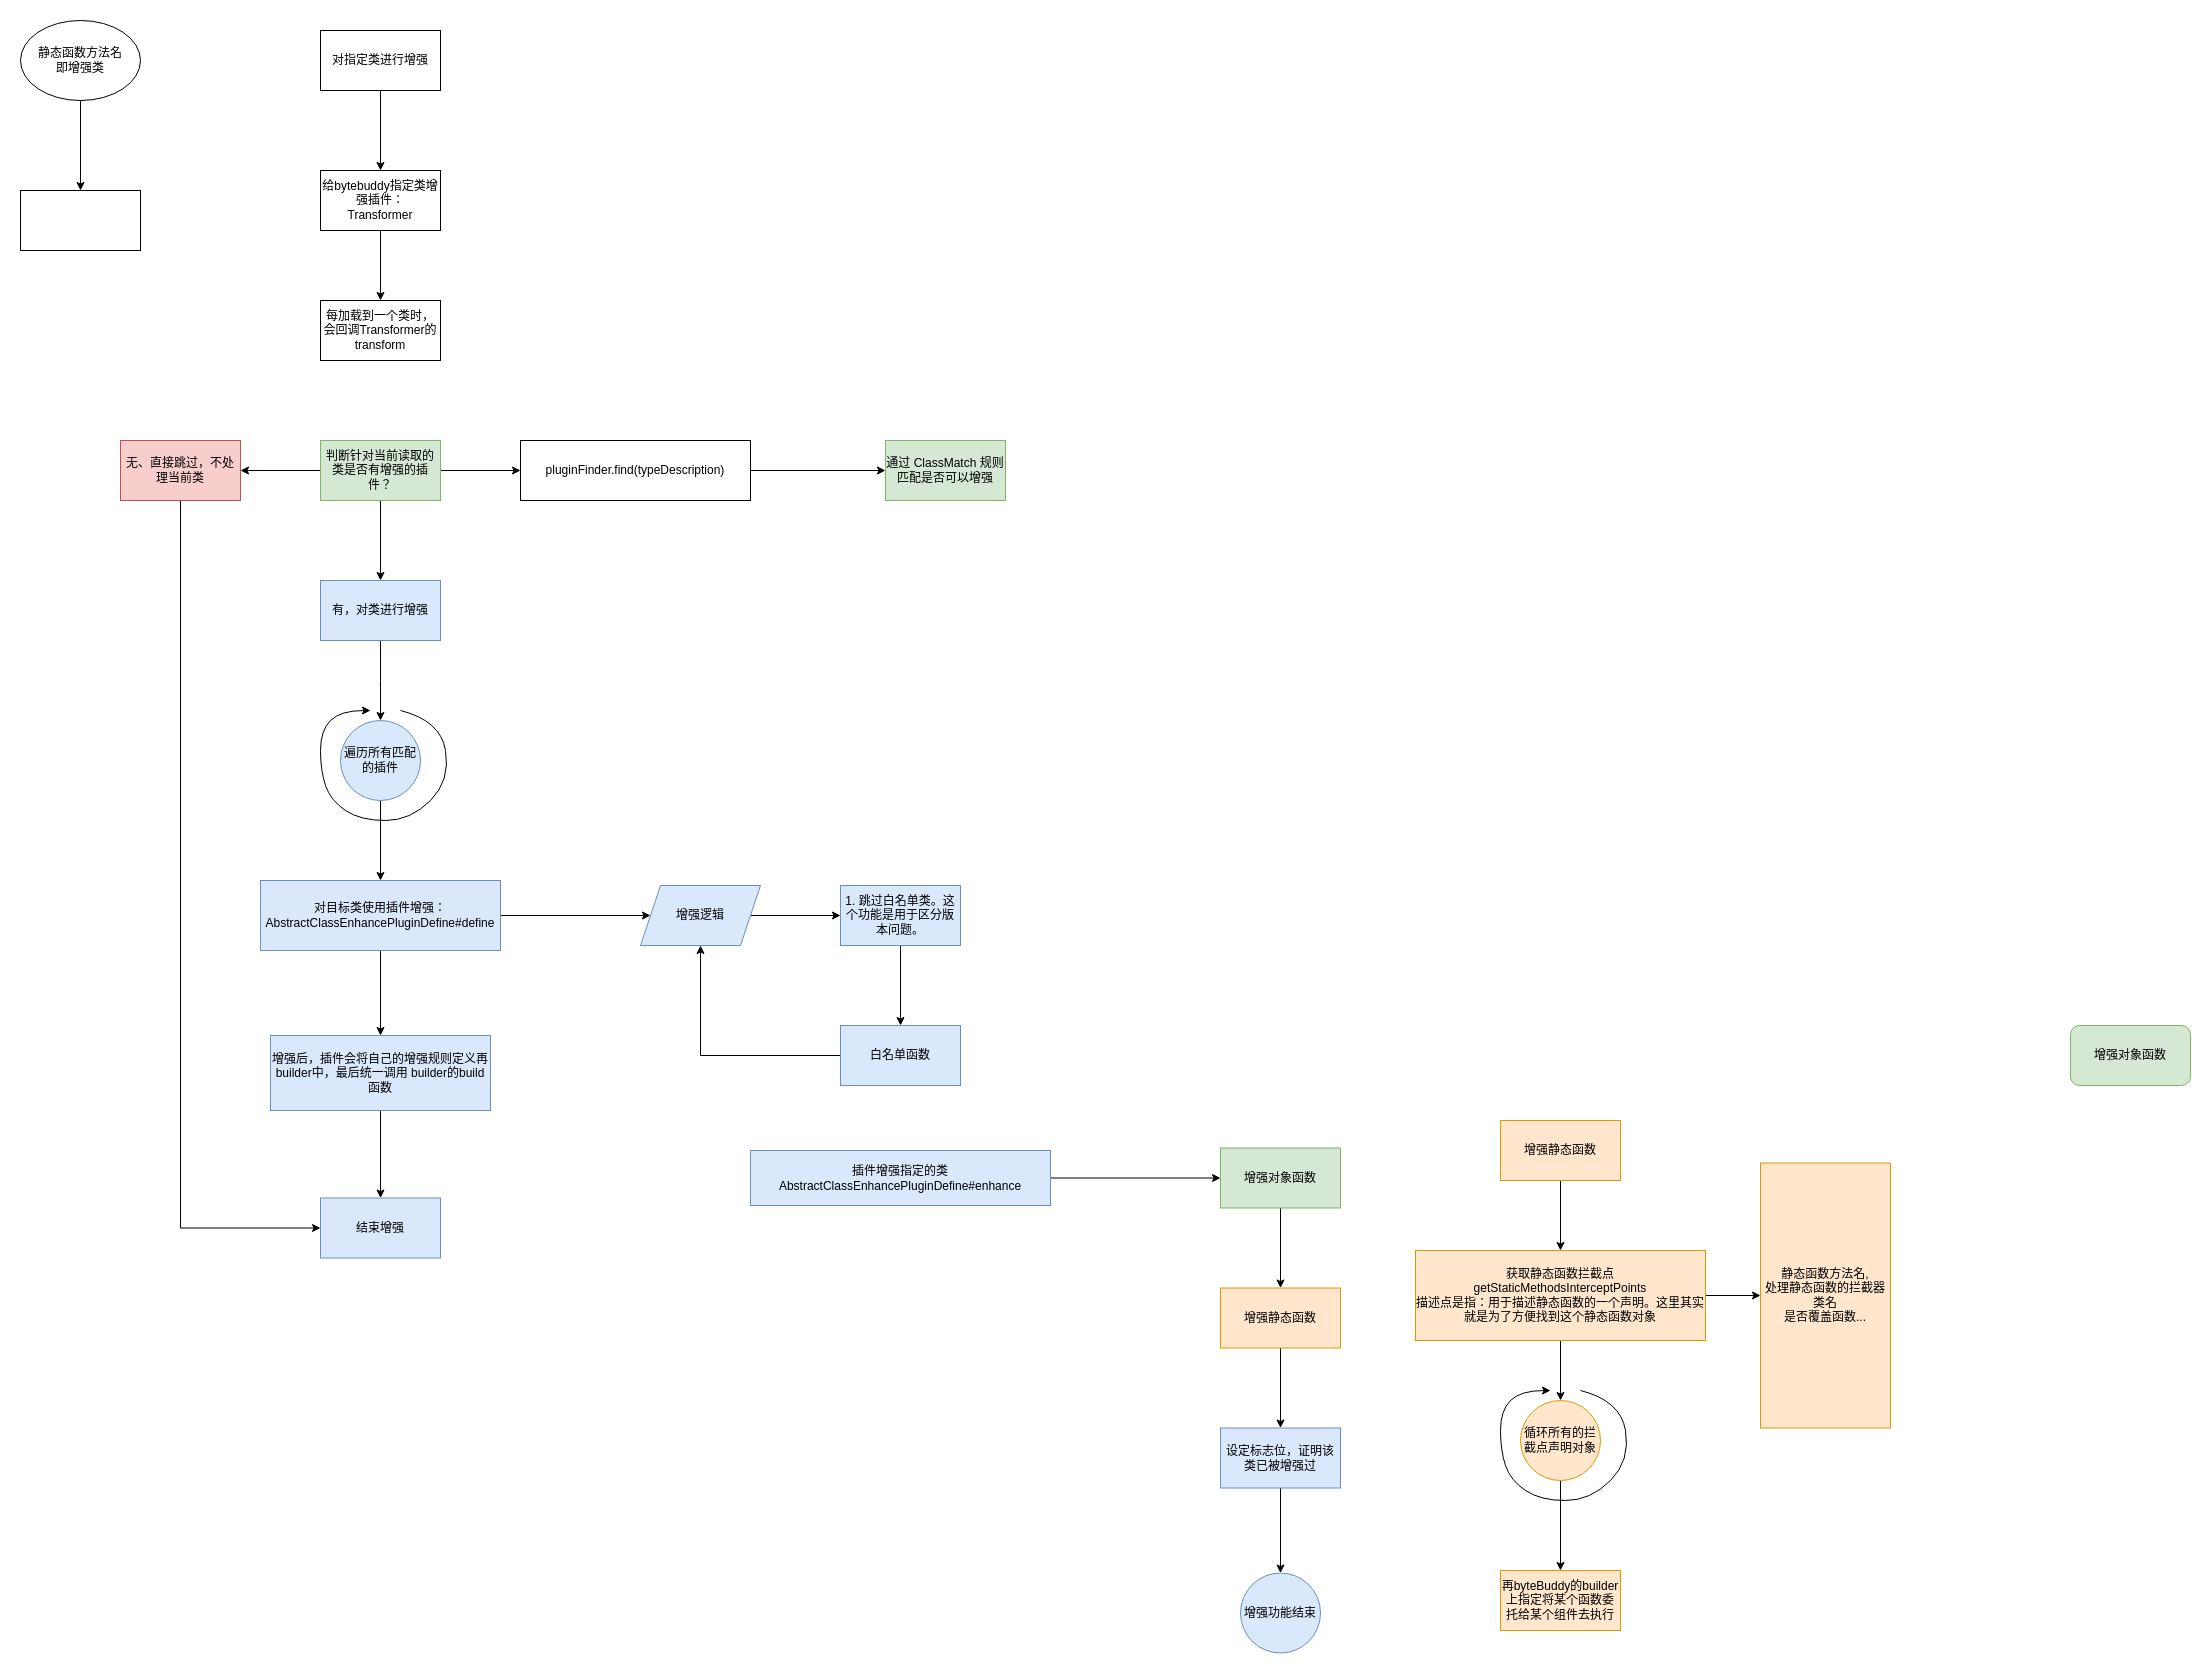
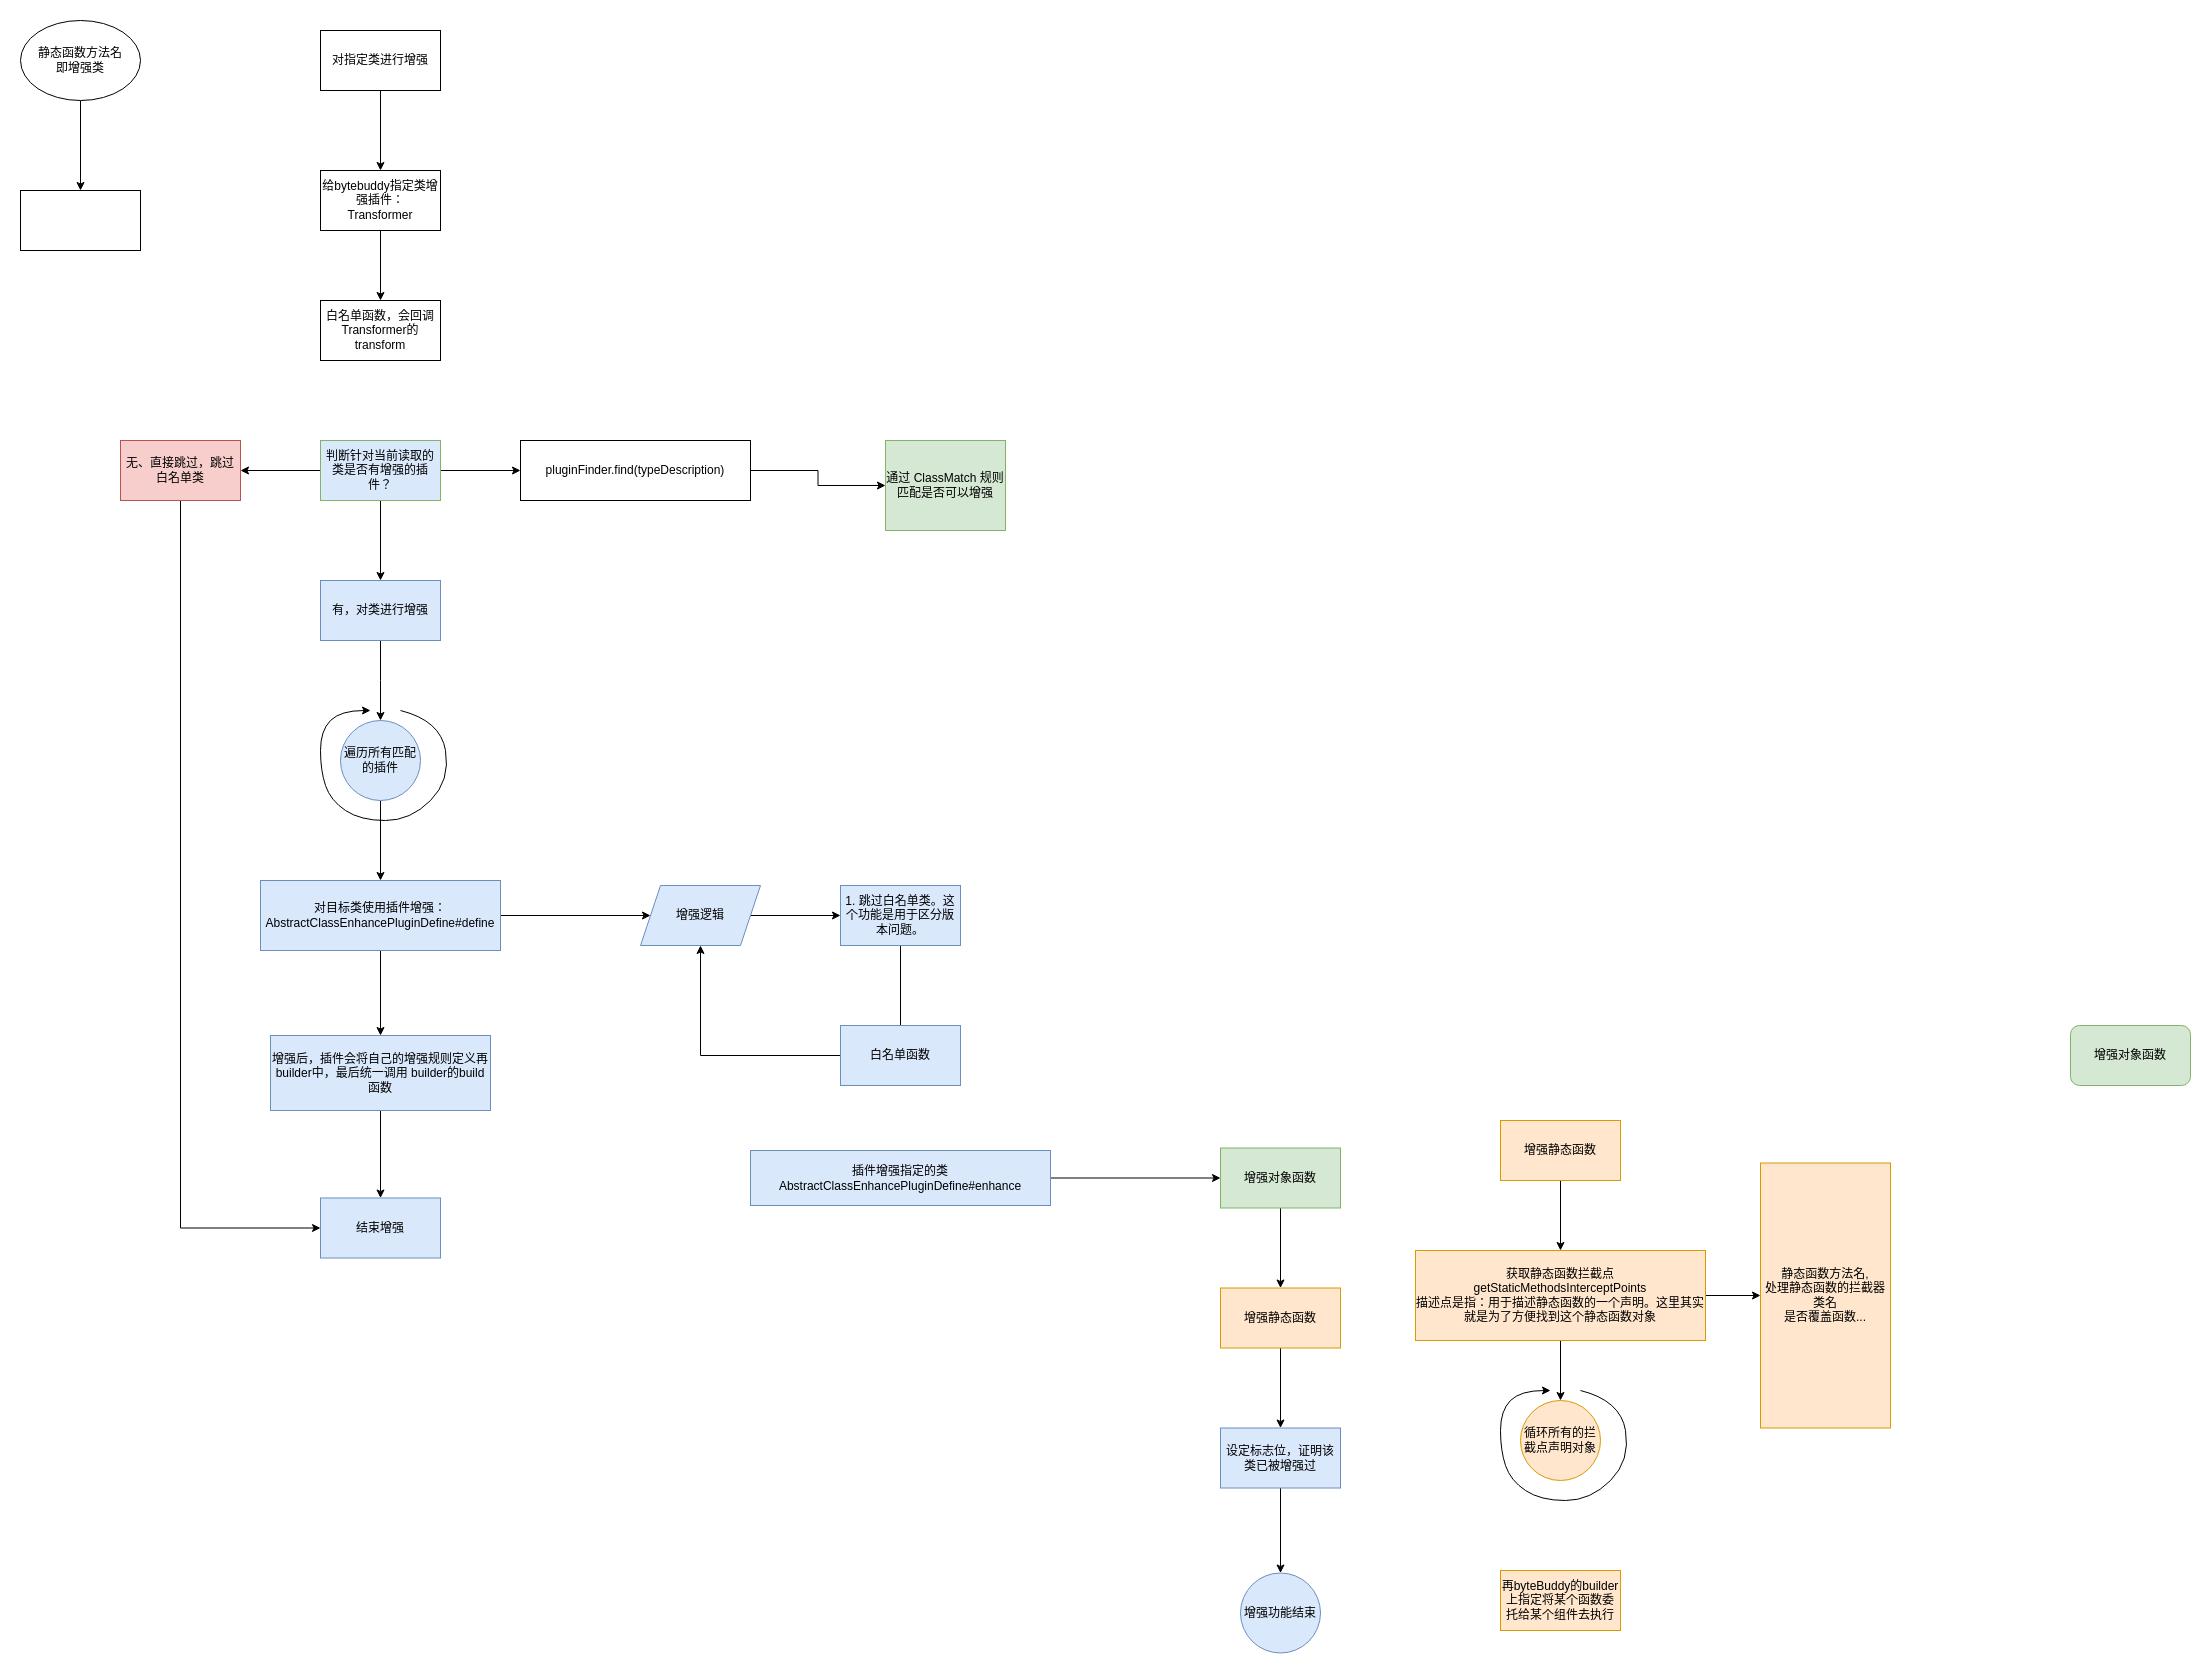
- <mxCell id="9" value="每加载到一个类时，会回调Transformer的transform" style="whiteSpace=wrap;html=1;rounded=0;" vertex="1" parent="1"><mxGeometry x="320" y="300" width="120" height="60" as="geometry" /></mxCell>
+ <mxCell id="9" value="白名单函数，会回调Transformer的transform" style="whiteSpace=wrap;html=1;rounded=0;" vertex="1" parent="1"><mxGeometry x="320" y="300" width="120" height="60" as="geometry" /></mxCell>
- <mxCell id="19" value="无、直接跳过，不处理当前类" style="whiteSpace=wrap;html=1;rounded=0;fillColor=#f8cecc;strokeColor=#b85450;" vertex="1" parent="1"><mxGeometry x="120" y="440" width="120" height="60" as="geometry" /></mxCell>
+ <mxCell id="19" value="无、直接跳过，跳过白名单类" style="whiteSpace=wrap;html=1;rounded=0;fillColor=#f8cecc;strokeColor=#b85450;" vertex="1" parent="1"><mxGeometry x="120" y="440" width="120" height="60" as="geometry" /></mxCell>
- <mxCell id="13" value="判断针对当前读取的类是否有增强的插件？" style="whiteSpace=wrap;html=1;rounded=0;fillColor=#d5e8d4;strokeColor=#82b366;" vertex="1" parent="1"><mxGeometry x="320" y="440" width="120" height="60" as="geometry" /></mxCell>
+ <mxCell id="13" value="判断针对当前读取的类是否有增强的插件？" style="whiteSpace=wrap;html=1;rounded=0;fillColor=#dae8fc;strokeColor=#82b366;" vertex="1" parent="1"><mxGeometry x="320" y="440" width="120" height="60" as="geometry" /></mxCell>
- <mxCell id="33" value="通过&amp;nbsp;ClassMatch 规则匹配是否可以增强" style="whiteSpace=wrap;html=1;rounded=0;fillColor=#d5e8d4;strokeColor=#82b366;" vertex="1" parent="1"><mxGeometry x="885" y="440" width="120" height="60" as="geometry" /></mxCell>
+ <mxCell id="33" value="通过&amp;nbsp;ClassMatch 规则匹配是否可以增强" style="whiteSpace=wrap;html=1;rounded=0;fillColor=#d5e8d4;strokeColor=#82b366;" vertex="1" parent="1"><mxGeometry x="885" y="440" width="120" height="90" as="geometry" /></mxCell>
- <mxCell id="31" value="" style="edgeStyle=orthogonalEdgeStyle;rounded=0;orthogonalLoop=1;jettySize=auto;html=1;" edge="1" parent="1" source="32" target="35"><mxGeometry relative="1" as="geometry" /></mxCell>
+ <mxCell id="31" value="" style="edgeStyle=orthogonalEdgeStyle;rounded=0;orthogonalLoop=1;jettySize=auto;html=1;endArrow=none;" edge="1" parent="1" source="32" target="35"><mxGeometry relative="1" as="geometry" /></mxCell>
- <mxCell id="52" value="" style="edgeStyle=orthogonalEdgeStyle;rounded=0;orthogonalLoop=1;jettySize=auto;html=1;" edge="1" parent="1" source="53" target="55"><mxGeometry relative="1" as="geometry" /></mxCell>
